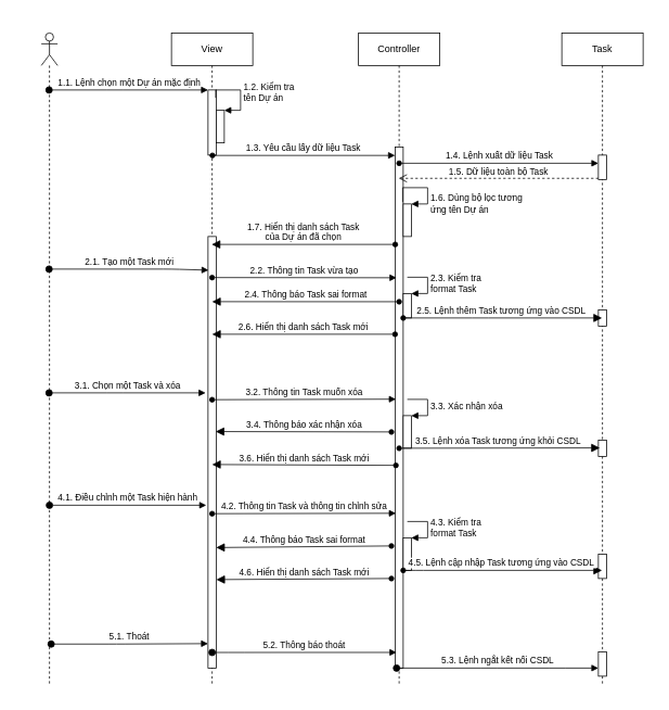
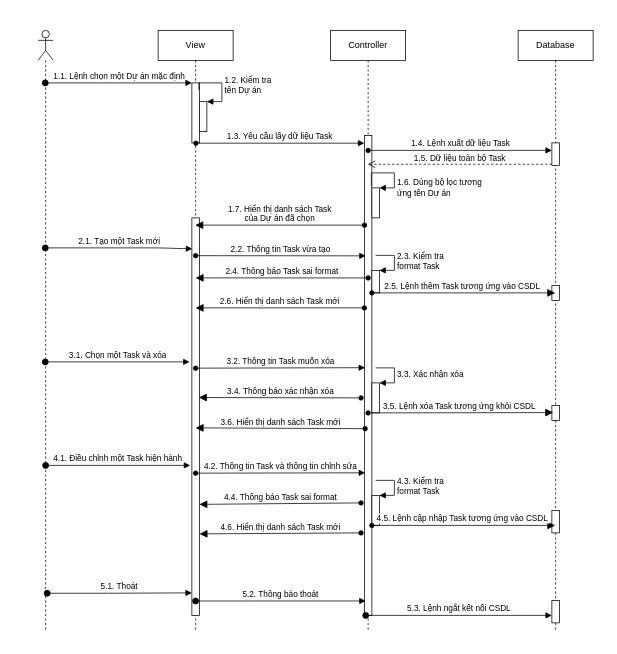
- <mxCell id="20" value="Task" style="shape=umlLifeline;perimeter=lifelinePerimeter;whiteSpace=wrap;html=1;container=1;collapsible=0;recursiveResize=0;outlineConnect=0;" parent="1" vertex="1"><mxGeometry x="690" y="40" width="100" height="800" as="geometry" /></mxCell>
+ <mxCell id="20" value="Database" style="shape=umlLifeline;perimeter=lifelinePerimeter;whiteSpace=wrap;html=1;container=1;collapsible=0;recursiveResize=0;outlineConnect=0;" parent="1" vertex="1"><mxGeometry x="690" y="40" width="100" height="800" as="geometry" /></mxCell>
